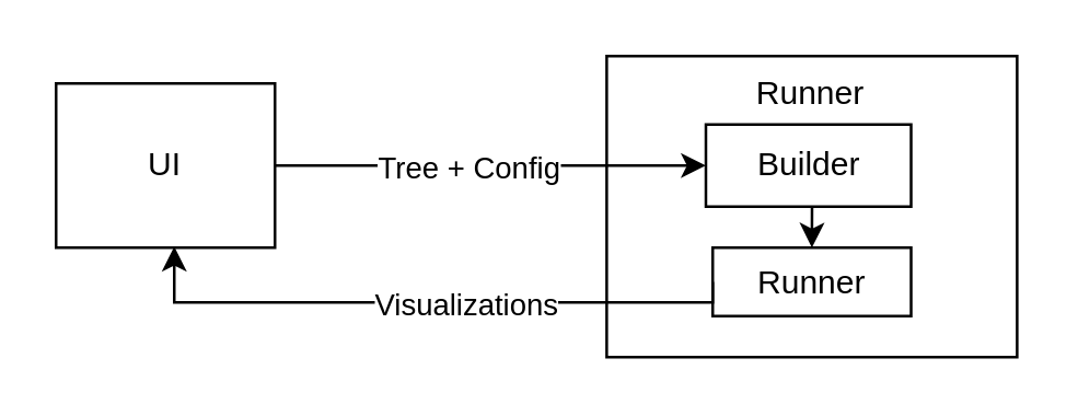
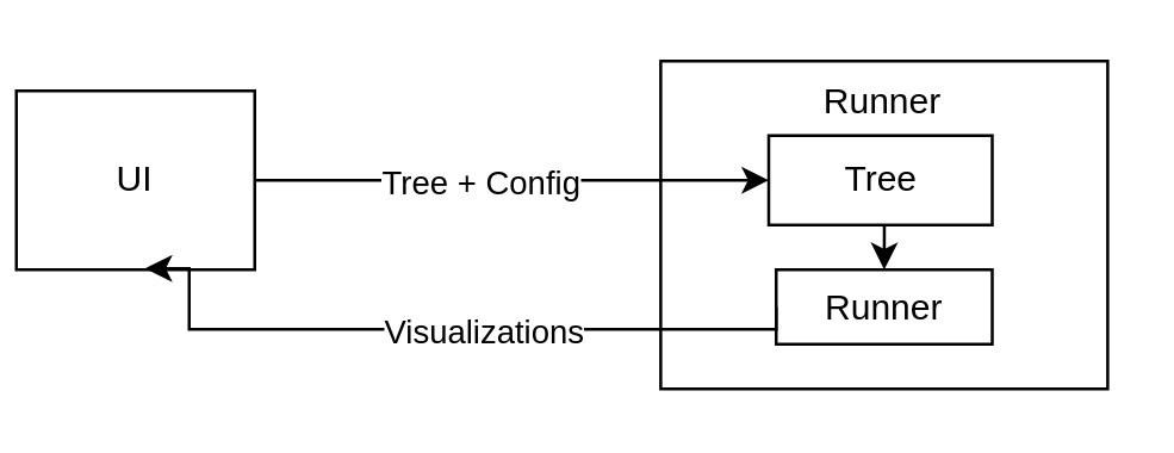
- <mxCell id="5" value="UI" style="rounded=0;whiteSpace=wrap;html=1;" vertex="1" parent="1"><mxGeometry x="20" y="30" width="80" height="60" as="geometry" /></mxCell>
+ <mxCell id="5" value="UI" style="rounded=0;whiteSpace=wrap;html=1;" vertex="1" parent="1"><mxGeometry x="5" y="30" width="80" height="60" as="geometry" /></mxCell>
- <mxCell id="7" value="Builder" style="rounded=0;whiteSpace=wrap;html=1;" vertex="1" parent="1"><mxGeometry x="257.5" y="45" width="75" height="30" as="geometry" /></mxCell>
+ <mxCell id="7" value="Tree" style="rounded=0;whiteSpace=wrap;html=1;" vertex="1" parent="1"><mxGeometry x="257.5" y="45" width="75" height="30" as="geometry" /></mxCell>
